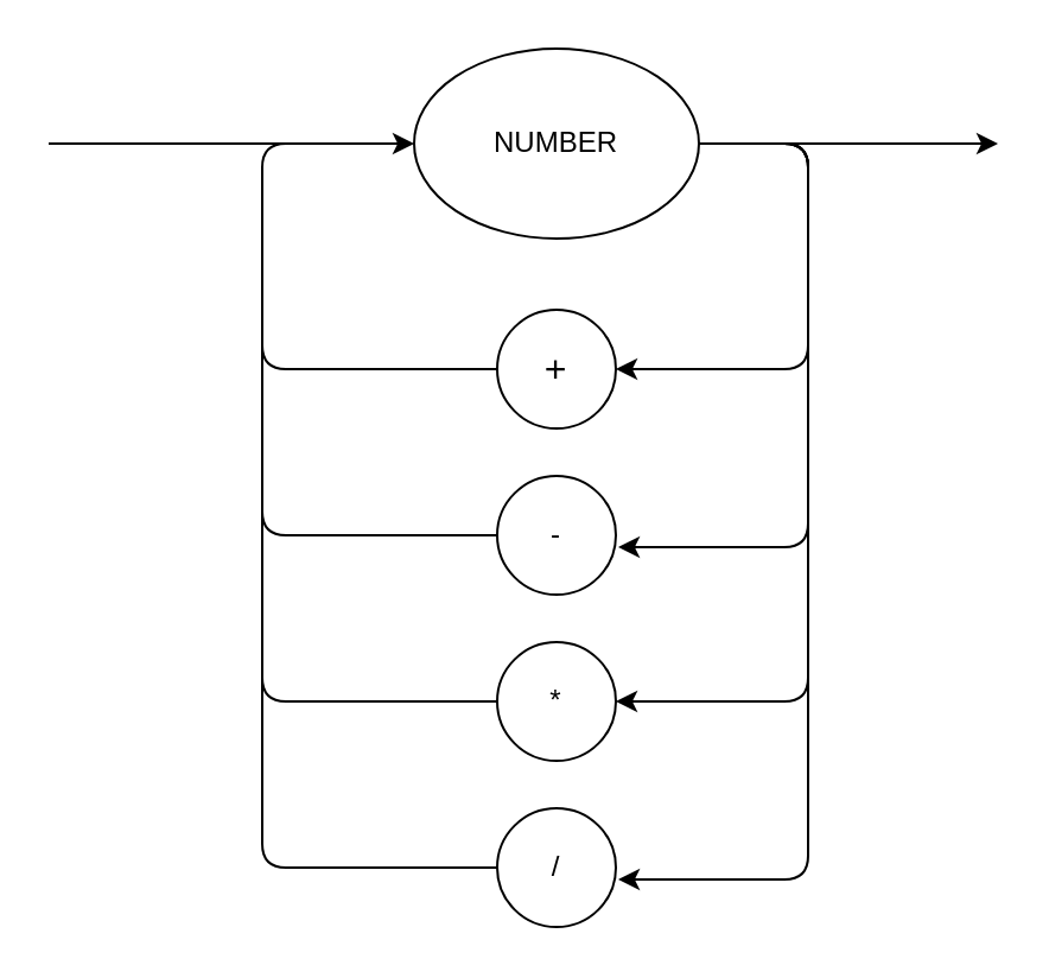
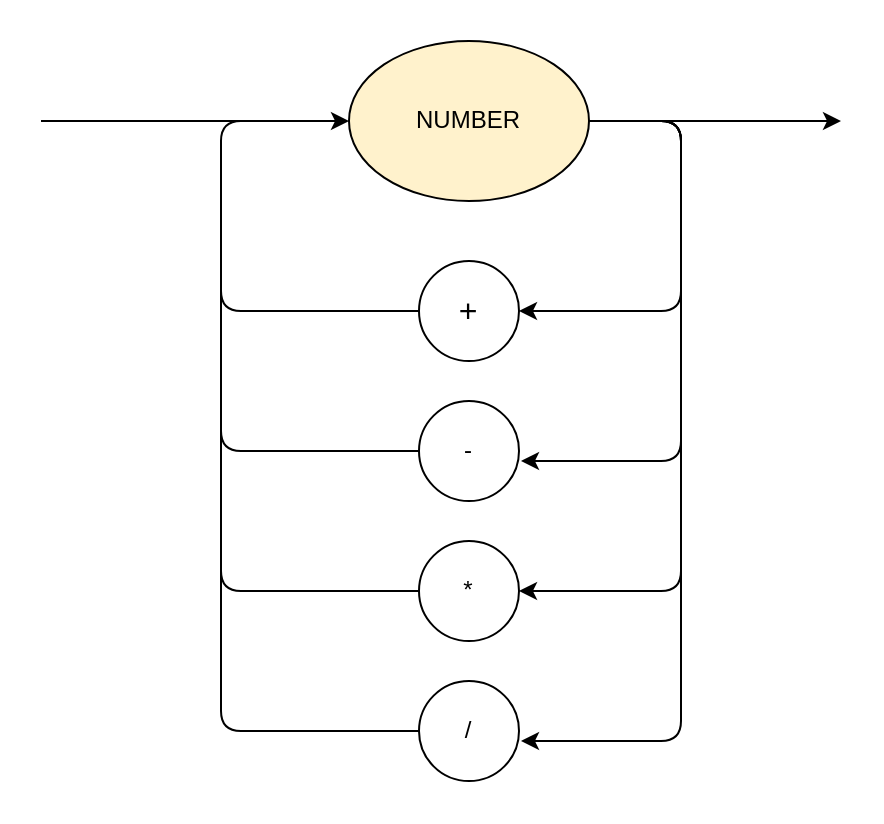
- <mxCell id="2" value="NUMBER" style="ellipse;whiteSpace=wrap;html=1;" vertex="1" parent="1"><mxGeometry x="174" y="20" width="120" height="80" as="geometry" /></mxCell>
+ <mxCell id="2" value="NUMBER" style="ellipse;whiteSpace=wrap;html=1;fillColor=#fff2cc;" vertex="1" parent="1"><mxGeometry x="174" y="20" width="120" height="80" as="geometry" /></mxCell>
